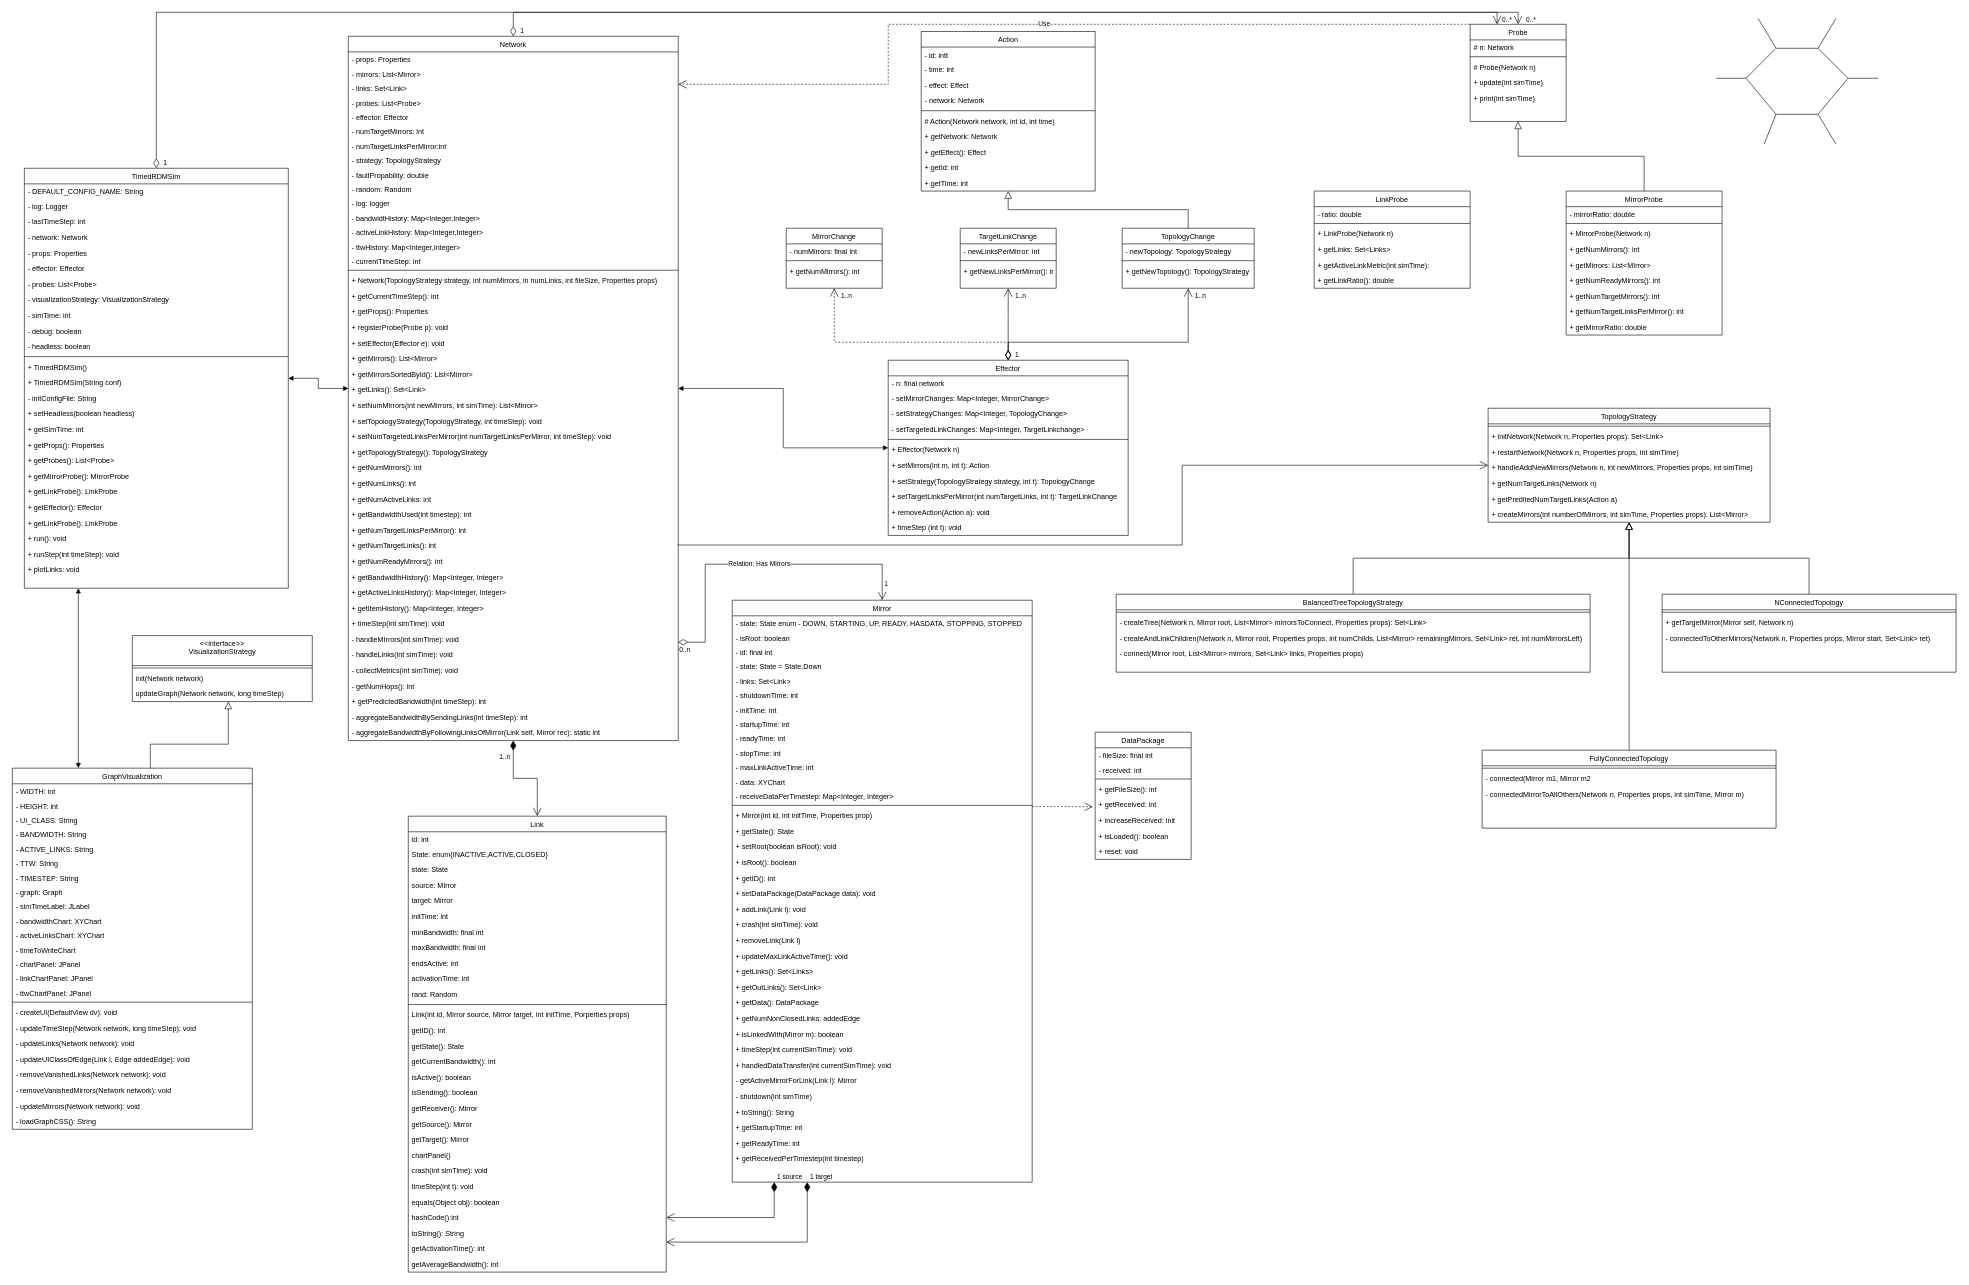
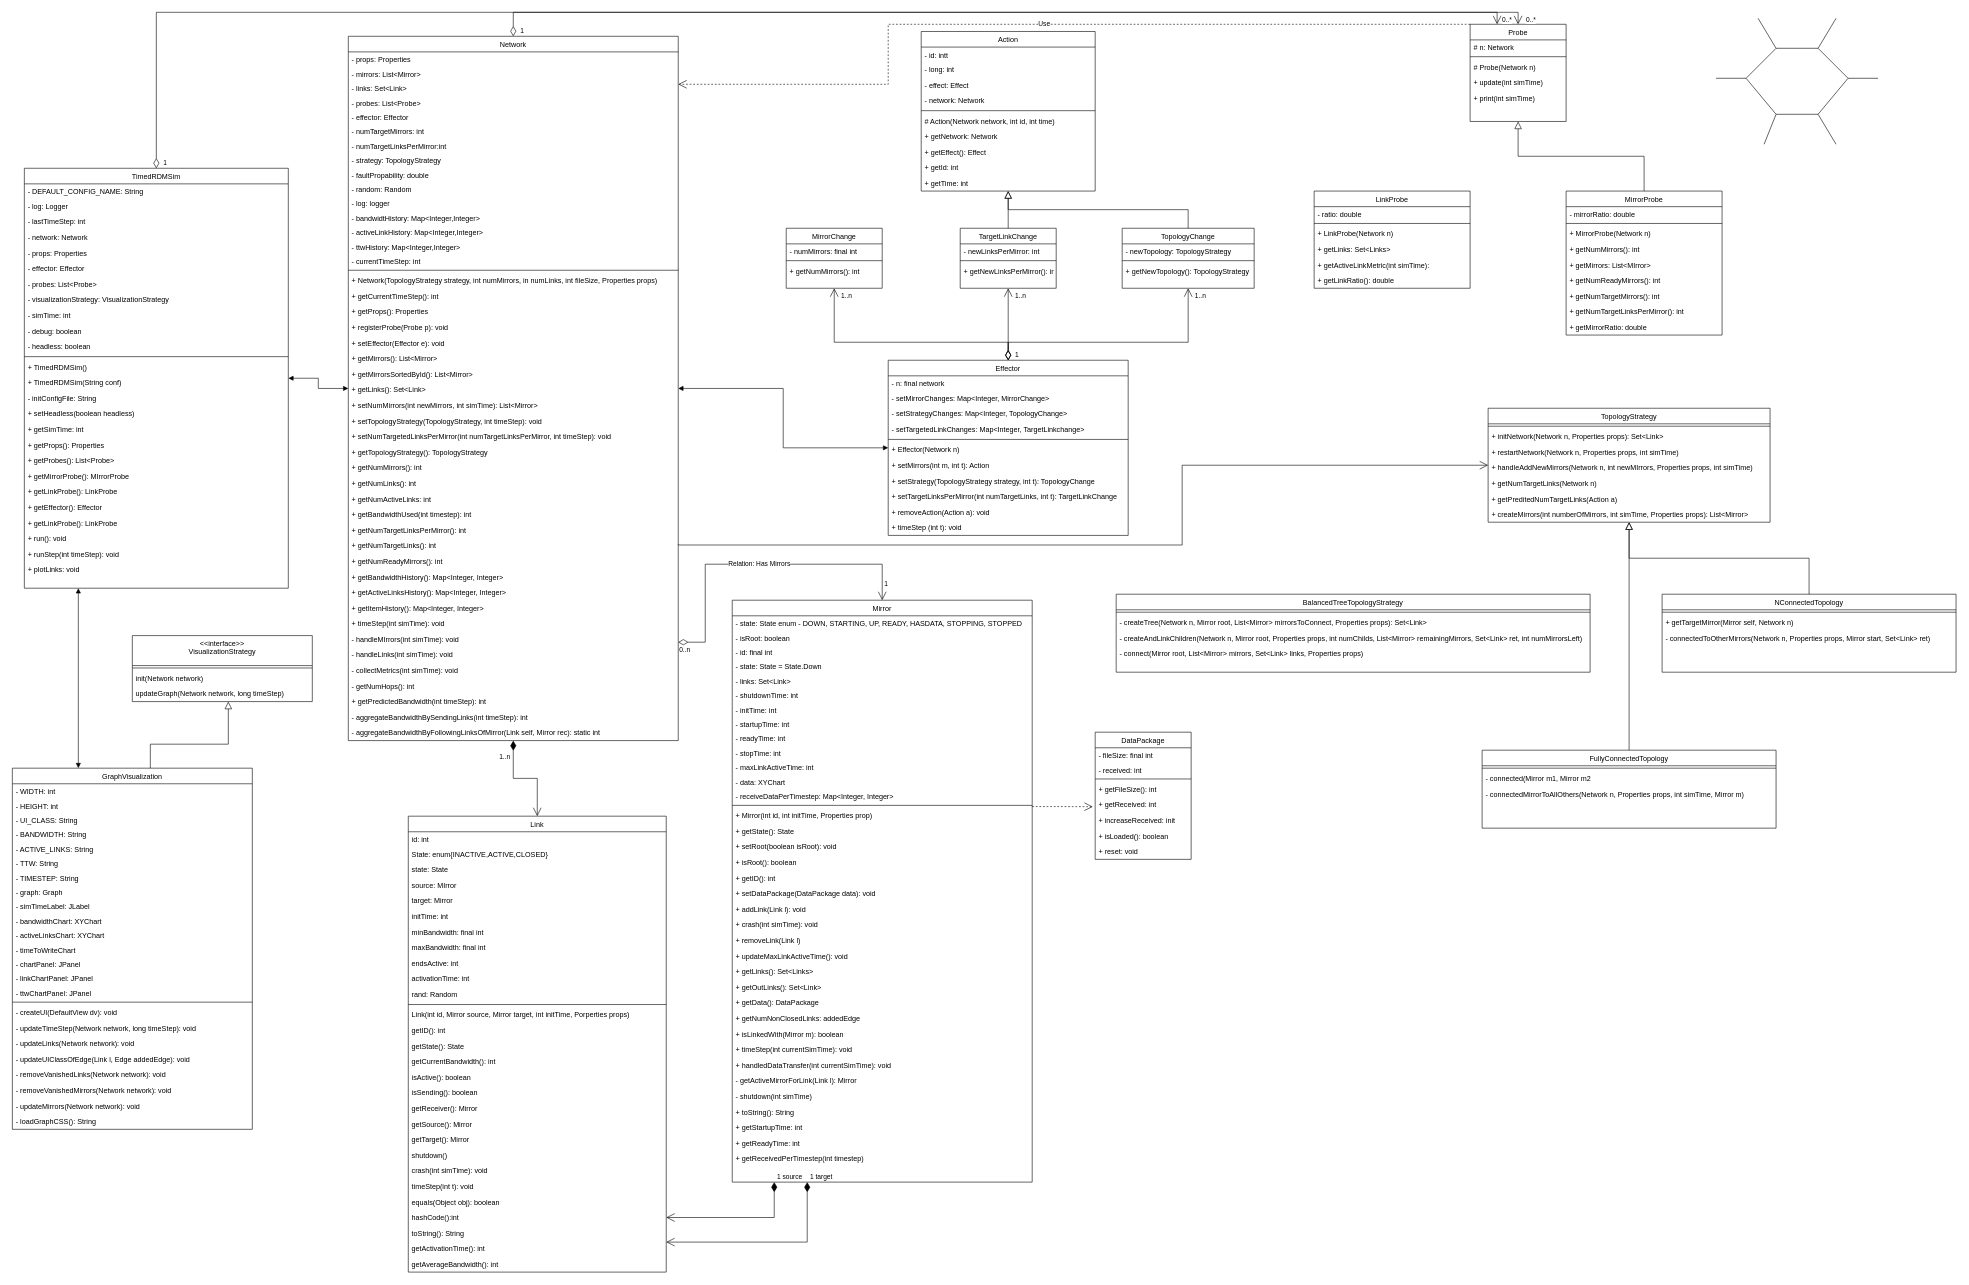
- <mxCell id="16" value="- time: int" style="text;align=left;verticalAlign=top;spacingLeft=4;spacingRight=4;overflow=hidden;rotatable=0;points=[[0,0.5],[1,0.5]];portConstraint=eastwest;" parent="14" vertex="1"><mxGeometry y="50" width="290" height="26" as="geometry" /></mxCell>
+ <mxCell id="16" value="- long: int" style="text;align=left;verticalAlign=top;spacingLeft=4;spacingRight=4;overflow=hidden;rotatable=0;points=[[0,0.5],[1,0.5]];portConstraint=eastwest;" parent="14" vertex="1"><mxGeometry y="50" width="290" height="26" as="geometry" /></mxCell>
+ <mxCell id="33" value="" style="endArrow=block;endSize=10;endFill=0;shadow=0;strokeWidth=1;rounded=0;curved=0;edgeStyle=elbowEdgeStyle;elbow=vertical;exitX=0.5;exitY=0;exitDx=0;exitDy=0;" parent="1" source="29" target="14" edge="1"><mxGeometry width="160" relative="1" as="geometry"><mxPoint x="1400" y="390" as="sourcePoint" /><mxPoint x="1680" y="280" as="targetPoint" /></mxGeometry></mxCell>
- <mxCell id="198" value="1" style="endArrow=open;html=1;endSize=12;startArrow=diamondThin;startSize=14;startFill=0;edgeStyle=orthogonalEdgeStyle;align=left;verticalAlign=bottom;rounded=0;strokeColor=default;fontFamily=Helvetica;fontSize=11;fontColor=default;labelBackgroundColor=default;dashed=1;" parent="1" source="2" target="25" edge="1"><mxGeometry x="-1" y="-10" relative="1" as="geometry"><mxPoint x="1240" y="570" as="sourcePoint" /><mxPoint x="1400" y="570" as="targetPoint" /><Array as="points"><mxPoint x="1680" y="570" /><mxPoint x="1390" y="570" /></Array><mxPoint as="offset" /></mxGeometry></mxCell>
+ <mxCell id="198" value="1" style="endArrow=open;html=1;endSize=12;startArrow=diamondThin;startSize=14;startFill=0;edgeStyle=orthogonalEdgeStyle;align=left;verticalAlign=bottom;rounded=0;strokeColor=default;fontFamily=Helvetica;fontSize=11;fontColor=default;labelBackgroundColor=default;" parent="1" source="2" target="25" edge="1"><mxGeometry x="-1" y="-10" relative="1" as="geometry"><mxPoint x="1240" y="570" as="sourcePoint" /><mxPoint x="1400" y="570" as="targetPoint" /><Array as="points"><mxPoint x="1680" y="570" /><mxPoint x="1390" y="570" /></Array><mxPoint as="offset" /></mxGeometry></mxCell>
- <mxCell id="251" value="" style="endArrow=block;endSize=10;endFill=0;shadow=0;strokeWidth=1;rounded=0;curved=0;edgeStyle=elbowEdgeStyle;elbow=vertical;" parent="1" source="238" target="230" edge="1"><mxGeometry width="160" relative="1" as="geometry"><mxPoint x="2480" y="976" as="sourcePoint" /><mxPoint x="2270" y="860" as="targetPoint" /><Array as="points" /></mxGeometry></mxCell>
- <mxCell id="155" value="chartPanel()" style="text;align=left;verticalAlign=top;spacingLeft=4;spacingRight=4;overflow=hidden;rotatable=0;points=[[0,0.5],[1,0.5]];portConstraint=eastwest;" parent="133" vertex="1"><mxGeometry y="552" width="430" height="26" as="geometry" /></mxCell>
+ <mxCell id="155" value="shutdown()" style="text;align=left;verticalAlign=top;spacingLeft=4;spacingRight=4;overflow=hidden;rotatable=0;points=[[0,0.5],[1,0.5]];portConstraint=eastwest;" parent="133" vertex="1"><mxGeometry y="552" width="430" height="26" as="geometry" /></mxCell>
